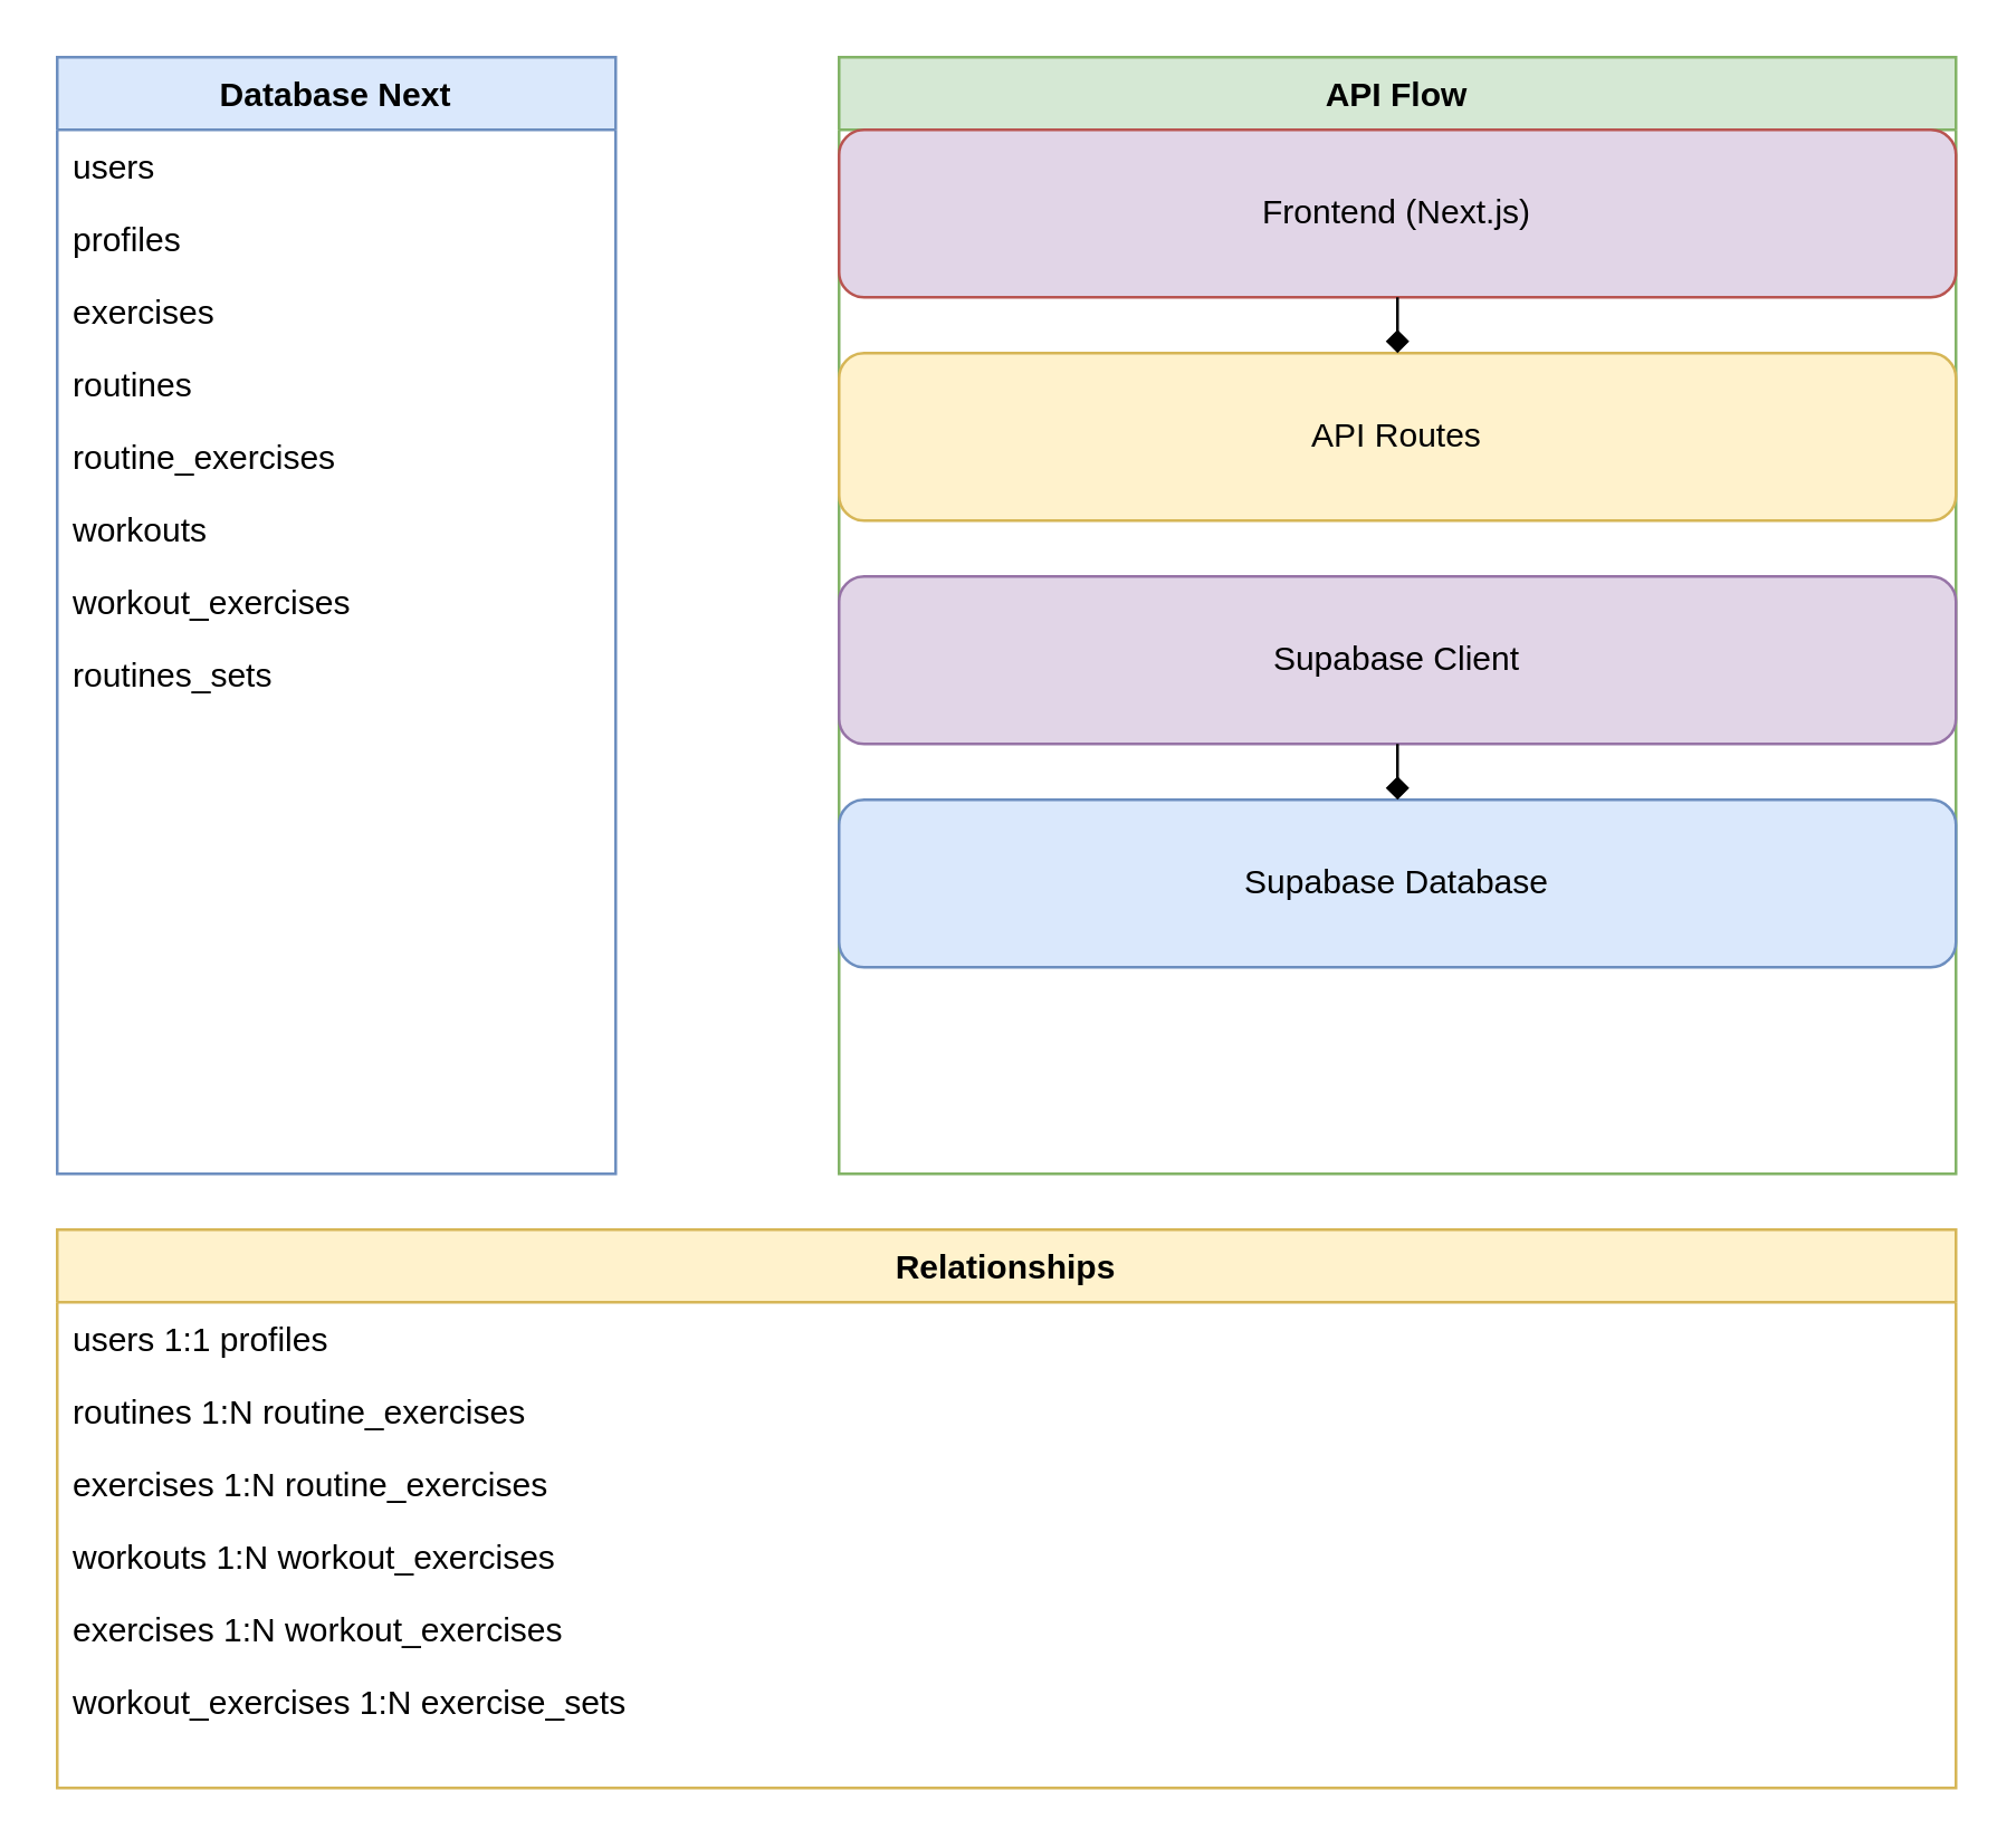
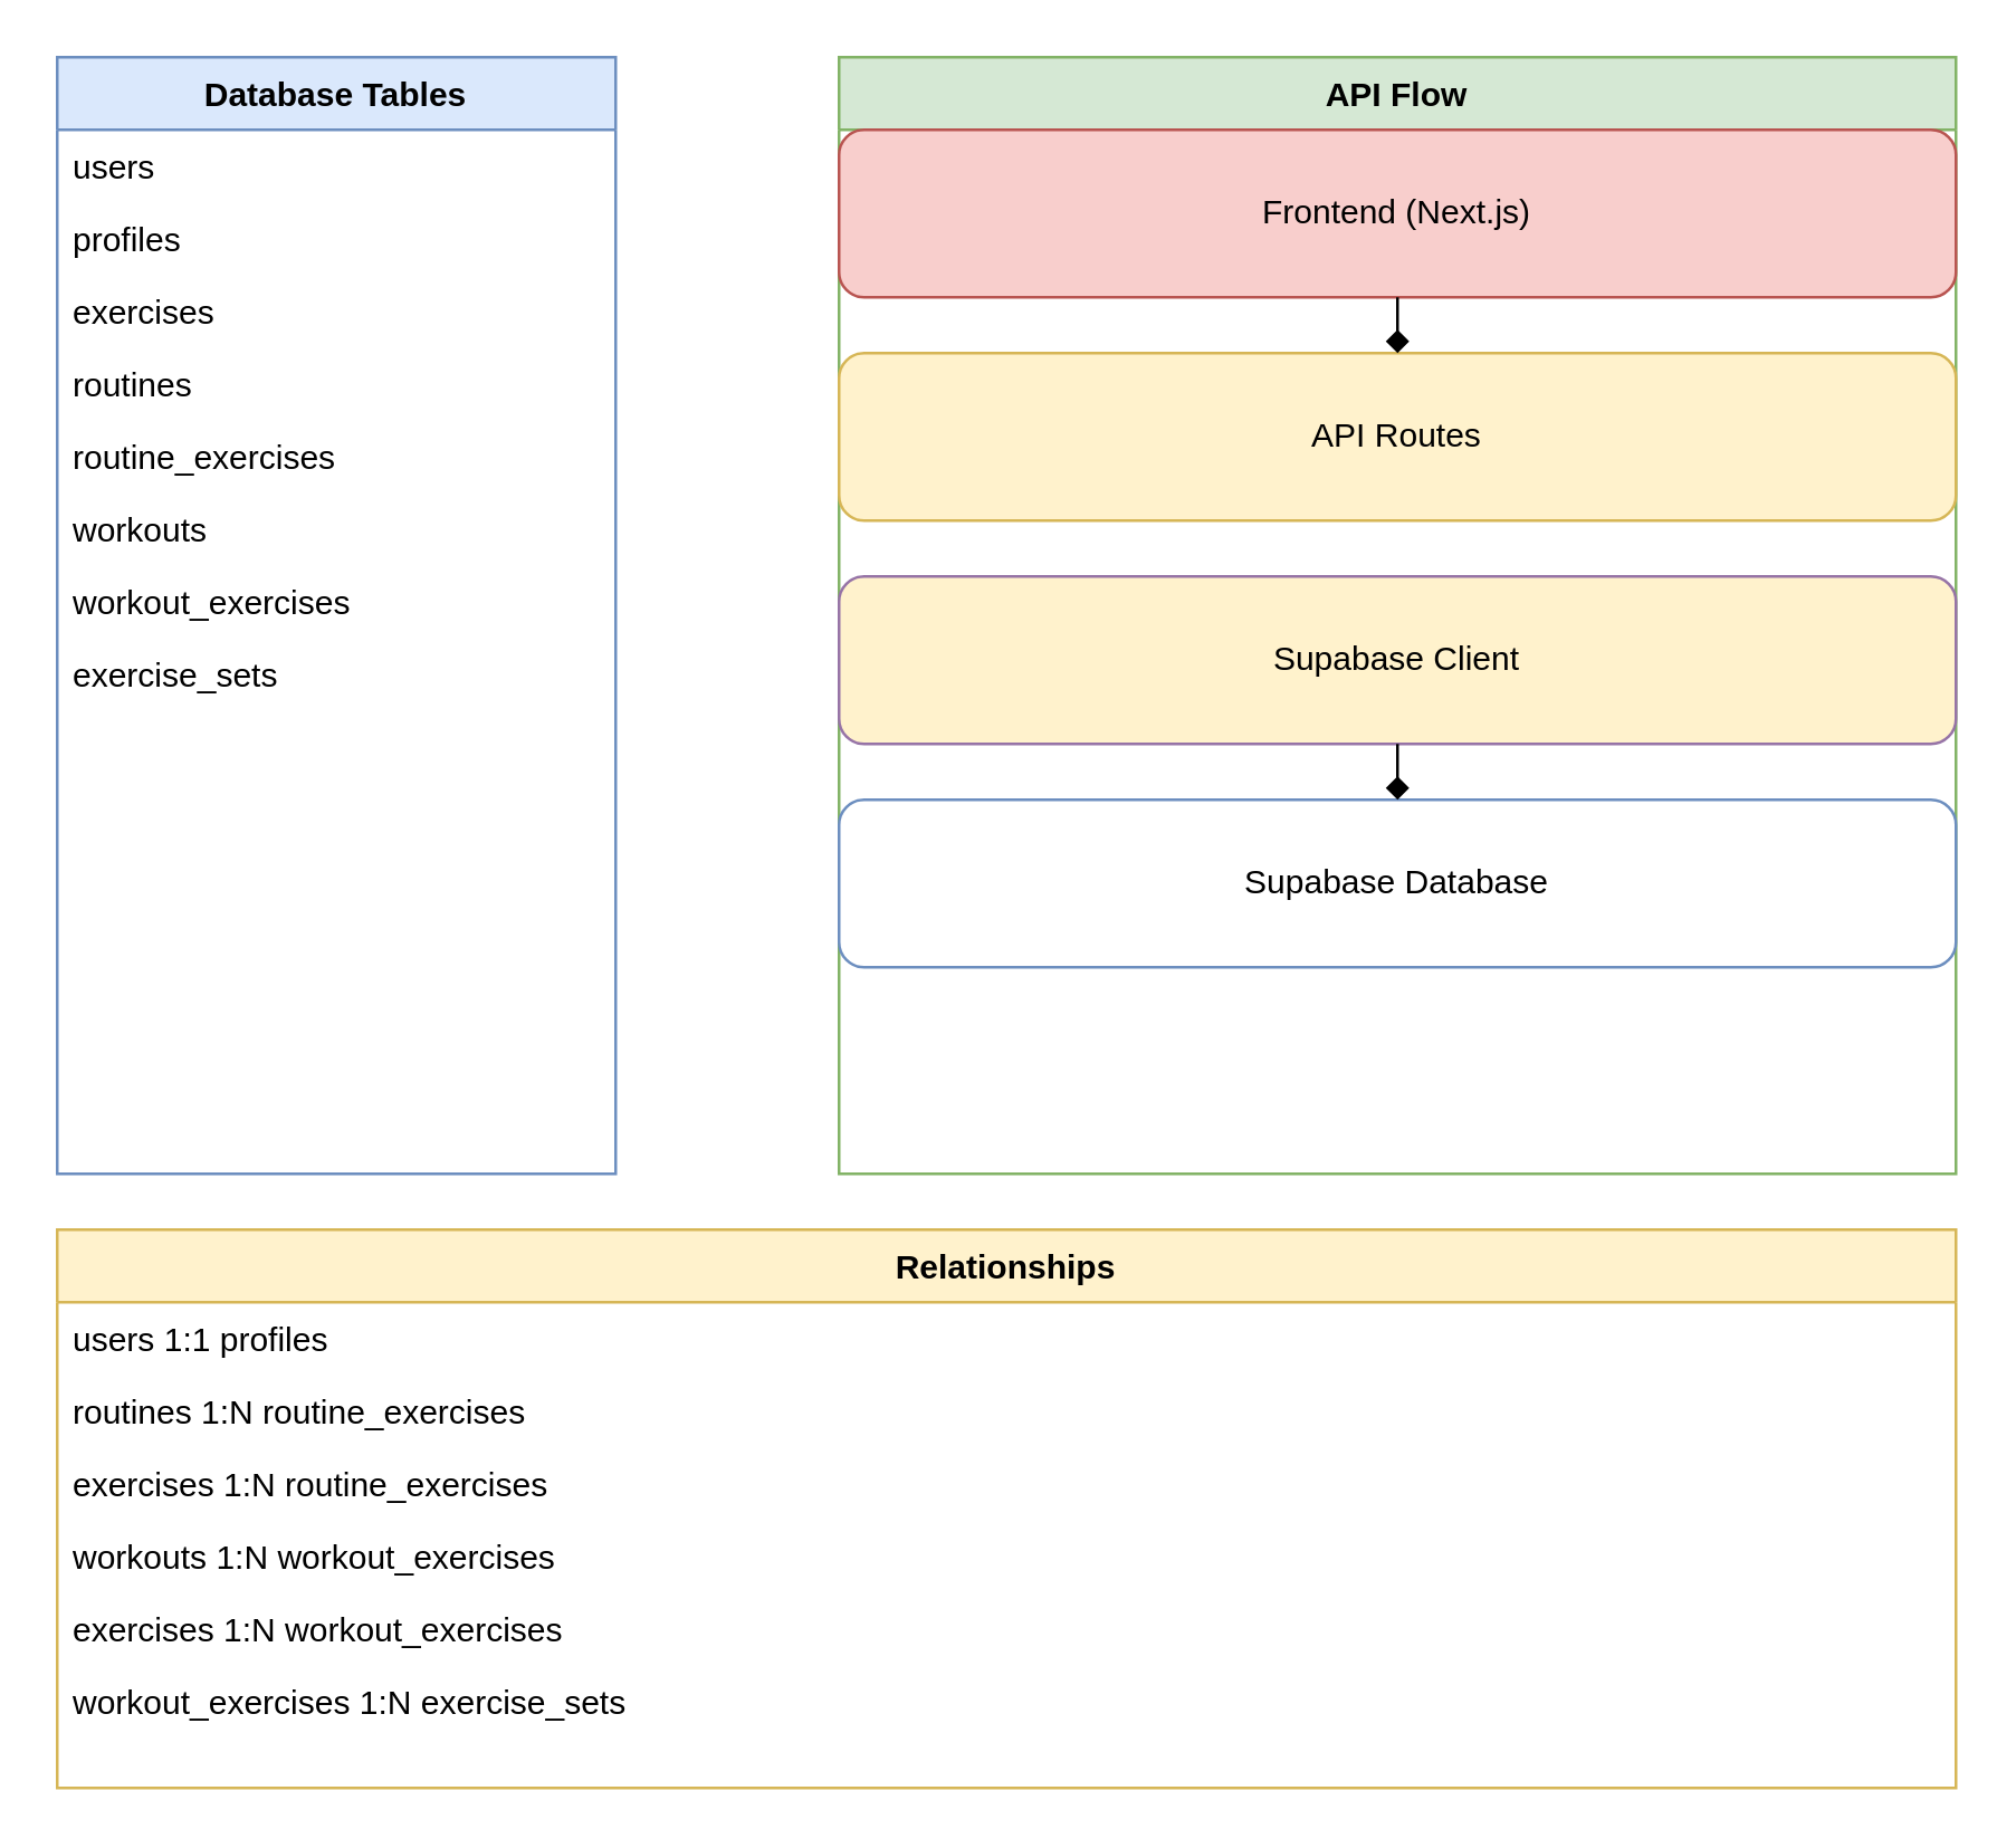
- <mxCell id="2" value="Database Next" style="swimlane;fontStyle=1;align=center;verticalAlign=top;childLayout=stackLayout;horizontal=1;startSize=26;horizontalStack=0;resizeParent=1;resizeParentMax=0;resizeLast=0;collapsible=1;marginBottom=0;fillColor=#dae8fc;strokeColor=#6c8ebf;" vertex="1" parent="1"><mxGeometry x="20" y="20" width="200" height="400" as="geometry" /></mxCell>
+ <mxCell id="2" value="Database Tables" style="swimlane;fontStyle=1;align=center;verticalAlign=top;childLayout=stackLayout;horizontal=1;startSize=26;horizontalStack=0;resizeParent=1;resizeParentMax=0;resizeLast=0;collapsible=1;marginBottom=0;fillColor=#dae8fc;strokeColor=#6c8ebf;" vertex="1" parent="1"><mxGeometry x="20" y="20" width="200" height="400" as="geometry" /></mxCell>
- <mxCell id="12" value="Frontend (Next.js)" style="rounded=1;whiteSpace=wrap;html=1;fillColor=#e1d5e7;strokeColor=#b85450;" vertex="1" parent="11"><mxGeometry y="26" width="400" height="60" as="geometry" /></mxCell>
+ <mxCell id="12" value="Frontend (Next.js)" style="rounded=1;whiteSpace=wrap;html=1;fillColor=#f8cecc;strokeColor=#b85450;" vertex="1" parent="11"><mxGeometry y="26" width="400" height="60" as="geometry" /></mxCell>
- <mxCell id="14" value="Supabase Client" style="rounded=1;whiteSpace=wrap;html=1;fillColor=#e1d5e7;strokeColor=#9673a6;" vertex="1" parent="11"><mxGeometry y="186" width="400" height="60" as="geometry" /></mxCell>
+ <mxCell id="14" value="Supabase Client" style="rounded=1;whiteSpace=wrap;html=1;fillColor=#fff2cc;strokeColor=#9673a6;" vertex="1" parent="11"><mxGeometry y="186" width="400" height="60" as="geometry" /></mxCell>
- <mxCell id="10" value="routines_sets" style="text;strokeColor=none;fillColor=none;align=left;verticalAlign=top;spacingLeft=4;spacingRight=4;overflow=hidden;rotatable=0;points=[[0,0.5],[1,0.5]];portConstraint=eastwest;" vertex="1" parent="2"><mxGeometry y="208" width="200" height="26" as="geometry" /></mxCell>
+ <mxCell id="10" value="exercise_sets" style="text;strokeColor=none;fillColor=none;align=left;verticalAlign=top;spacingLeft=4;spacingRight=4;overflow=hidden;rotatable=0;points=[[0,0.5],[1,0.5]];portConstraint=eastwest;" vertex="1" parent="2"><mxGeometry y="208" width="200" height="26" as="geometry" /></mxCell>
- <mxCell id="15" value="Supabase Database" style="rounded=1;whiteSpace=wrap;html=1;fillColor=#dae8fc;strokeColor=#6c8ebf;" vertex="1" parent="11"><mxGeometry y="266" width="400" height="60" as="geometry" /></mxCell>
+ <mxCell id="15" value="Supabase Database" style="rounded=1;whiteSpace=wrap;html=1;fillColor=#ffffff;strokeColor=#6c8ebf;" vertex="1" parent="11"><mxGeometry y="266" width="400" height="60" as="geometry" /></mxCell>
